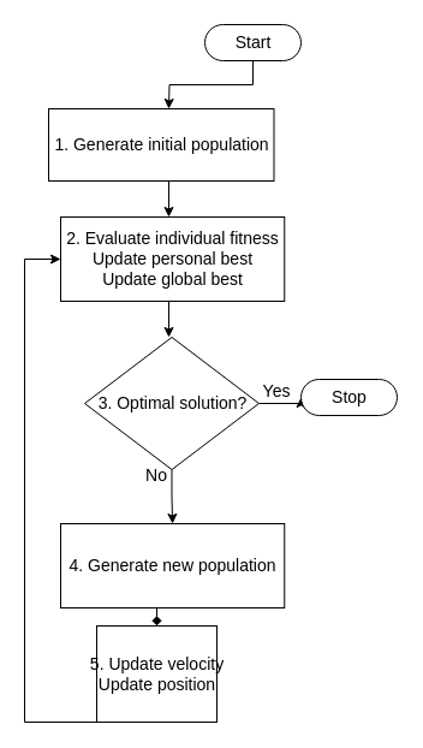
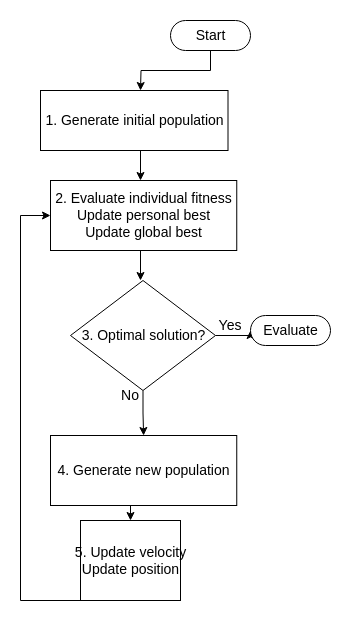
- <mxCell id="11" value="Stop" style="html=1;dashed=0;whitespace=wrap;shape=mxgraph.dfd.start;fontSize=14;" vertex="1" parent="1"><mxGeometry x="250" y="315" width="80" height="30" as="geometry" /></mxCell>
+ <mxCell id="11" value="Evaluate" style="html=1;dashed=0;whitespace=wrap;shape=mxgraph.dfd.start;fontSize=14;" vertex="1" parent="1"><mxGeometry x="250" y="315" width="80" height="30" as="geometry" /></mxCell>
- <mxCell id="14" style="edgeStyle=orthogonalEdgeStyle;rounded=0;orthogonalLoop=1;jettySize=auto;html=1;exitX=0.5;exitY=1;exitDx=0;exitDy=0;fontSize=14;entryX=0.5;entryY=0;entryDx=0;entryDy=0;endArrow=diamond;" edge="1" parent="1" source="15" target="17"><mxGeometry relative="1" as="geometry"><mxPoint x="140" y="510" as="targetPoint" /></mxGeometry></mxCell>
+ <mxCell id="14" style="edgeStyle=orthogonalEdgeStyle;rounded=0;orthogonalLoop=1;jettySize=auto;html=1;exitX=0.5;exitY=1;exitDx=0;exitDy=0;fontSize=14;entryX=0.5;entryY=0;entryDx=0;entryDy=0;" edge="1" parent="1" source="15" target="17"><mxGeometry relative="1" as="geometry"><mxPoint x="140" y="510" as="targetPoint" /></mxGeometry></mxCell>
